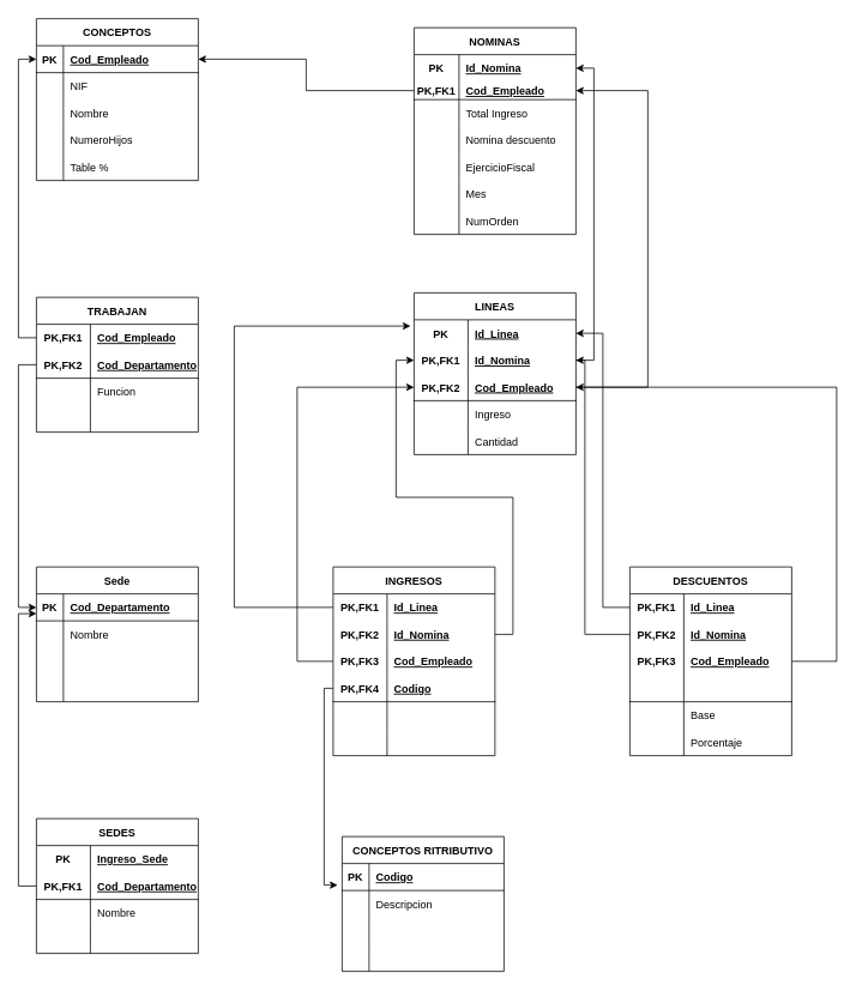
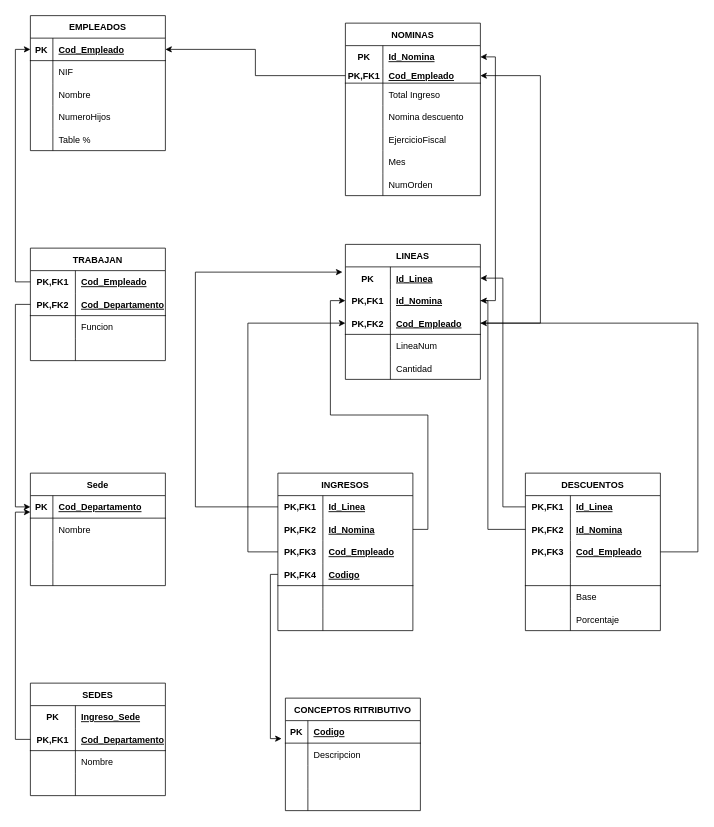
- <mxCell id="2" value="CONCEPTOS" style="shape=table;startSize=30;container=1;collapsible=1;childLayout=tableLayout;fixedRows=1;rowLines=0;fontStyle=1;align=center;resizeLast=1;" vertex="1" parent="1"><mxGeometry x="40" y="20" width="180" height="180" as="geometry" /></mxCell>
+ <mxCell id="2" value="EMPLEADOS" style="shape=table;startSize=30;container=1;collapsible=1;childLayout=tableLayout;fixedRows=1;rowLines=0;fontStyle=1;align=center;resizeLast=1;" vertex="1" parent="1"><mxGeometry x="40" y="20" width="180" height="180" as="geometry" /></mxCell>
- <mxCell id="94" value="Ingreso" style="shape=partialRectangle;connectable=0;fillColor=none;top=0;left=0;bottom=0;right=0;align=left;spacingLeft=6;overflow=hidden;" vertex="1" parent="92"><mxGeometry x="60" width="120" height="30" as="geometry"><mxRectangle width="120" height="30" as="alternateBounds" /></mxGeometry></mxCell>
+ <mxCell id="94" value="LineaNum" style="shape=partialRectangle;connectable=0;fillColor=none;top=0;left=0;bottom=0;right=0;align=left;spacingLeft=6;overflow=hidden;" vertex="1" parent="92"><mxGeometry x="60" width="120" height="30" as="geometry"><mxRectangle width="120" height="30" as="alternateBounds" /></mxGeometry></mxCell>
